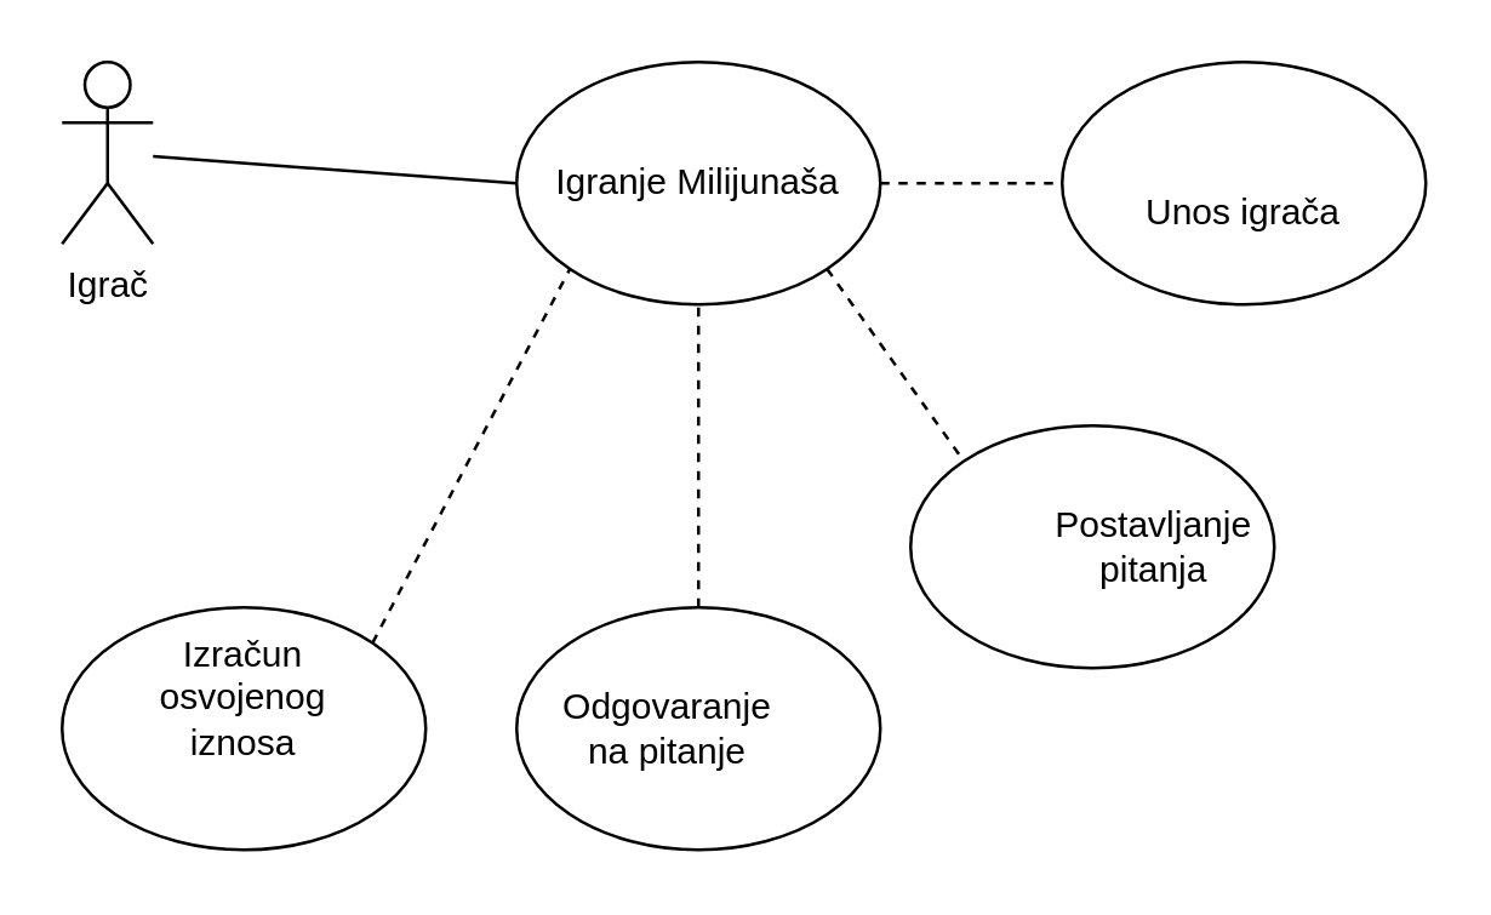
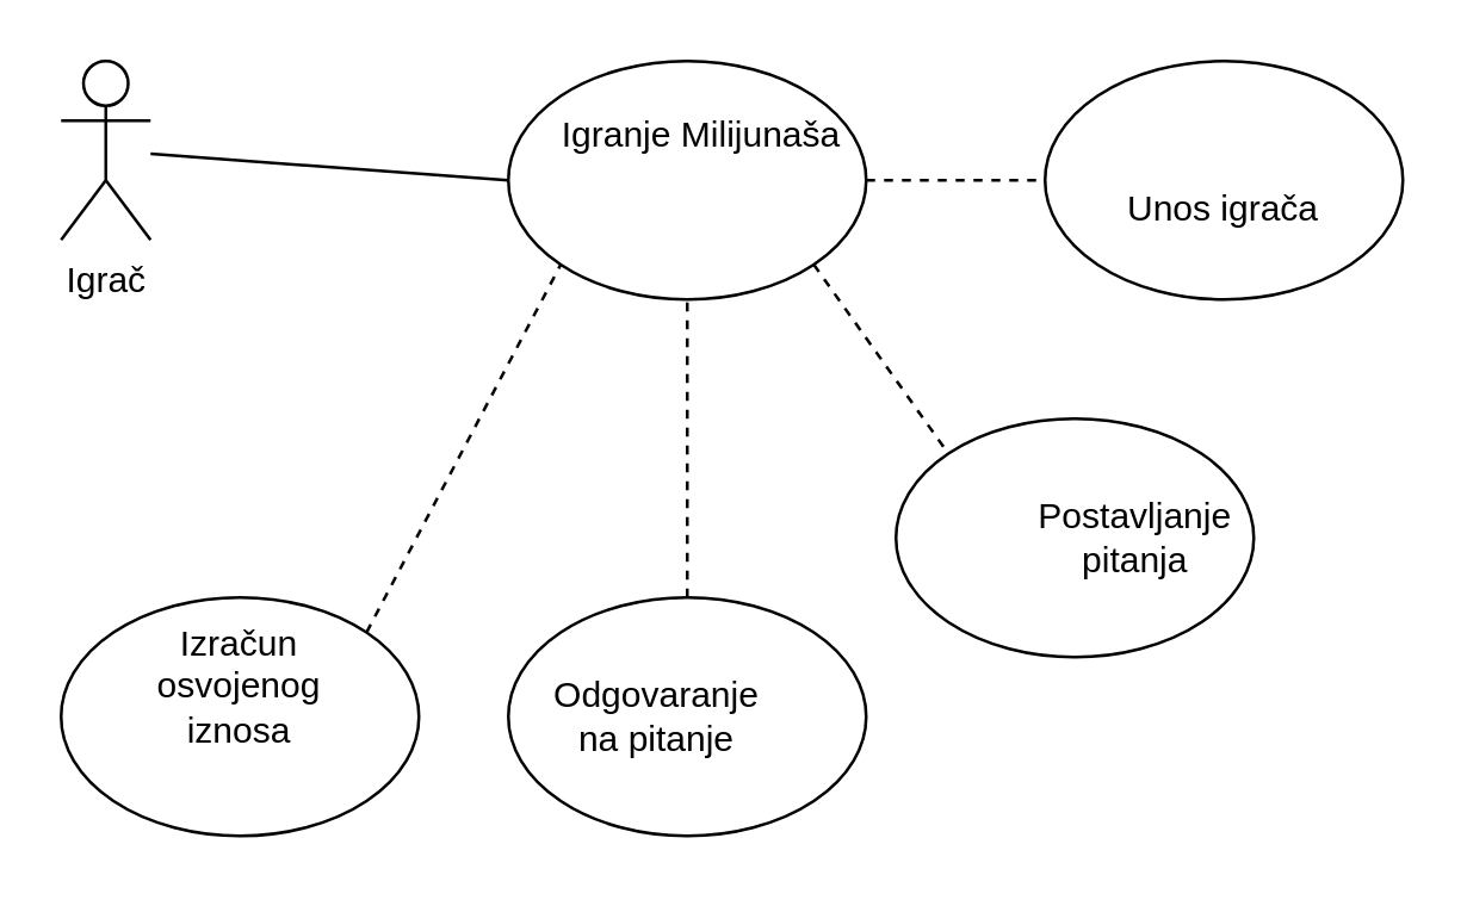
- <mxCell id="6" value="Igranje Milijunaša" style="text;html=1;strokeColor=none;fillColor=none;align=center;verticalAlign=middle;whiteSpace=wrap;rounded=0;" parent="4" vertex="1"><mxGeometry x="10" y="30" width="100" height="20" as="geometry" /></mxCell>
+ <mxCell id="6" value="Igranje Milijunaša" style="text;html=1;strokeColor=none;fillColor=none;align=center;verticalAlign=middle;whiteSpace=wrap;rounded=0;" parent="4" vertex="1"><mxGeometry x="15" y="15" width="100" height="20" as="geometry" /></mxCell>
